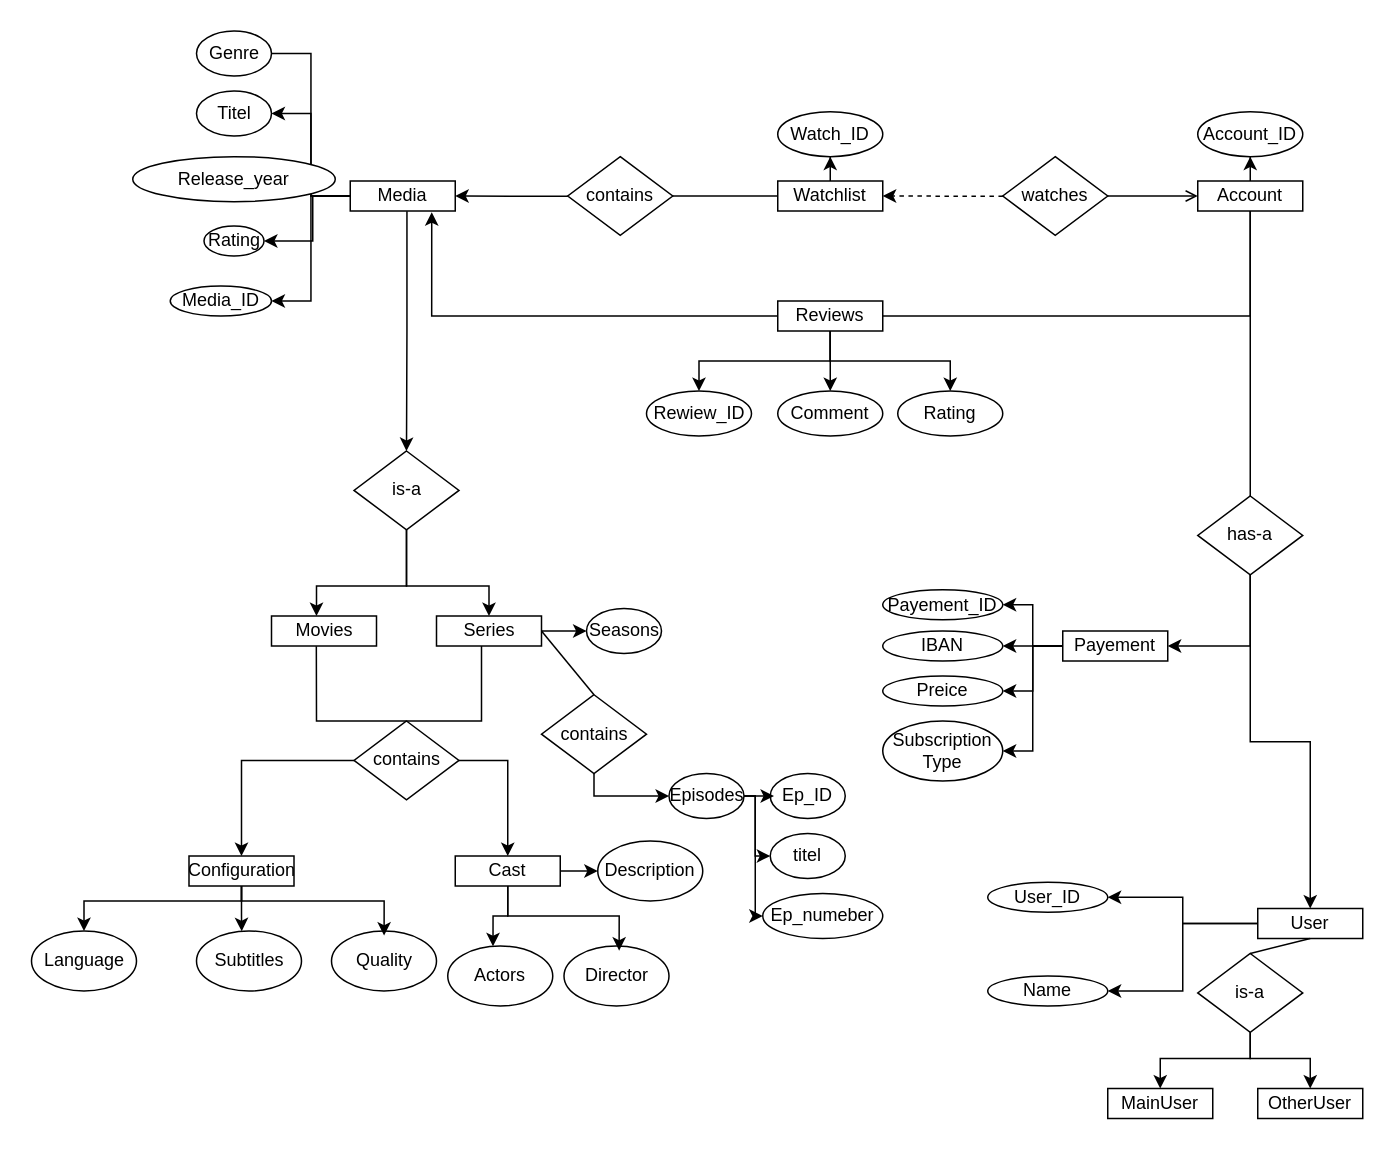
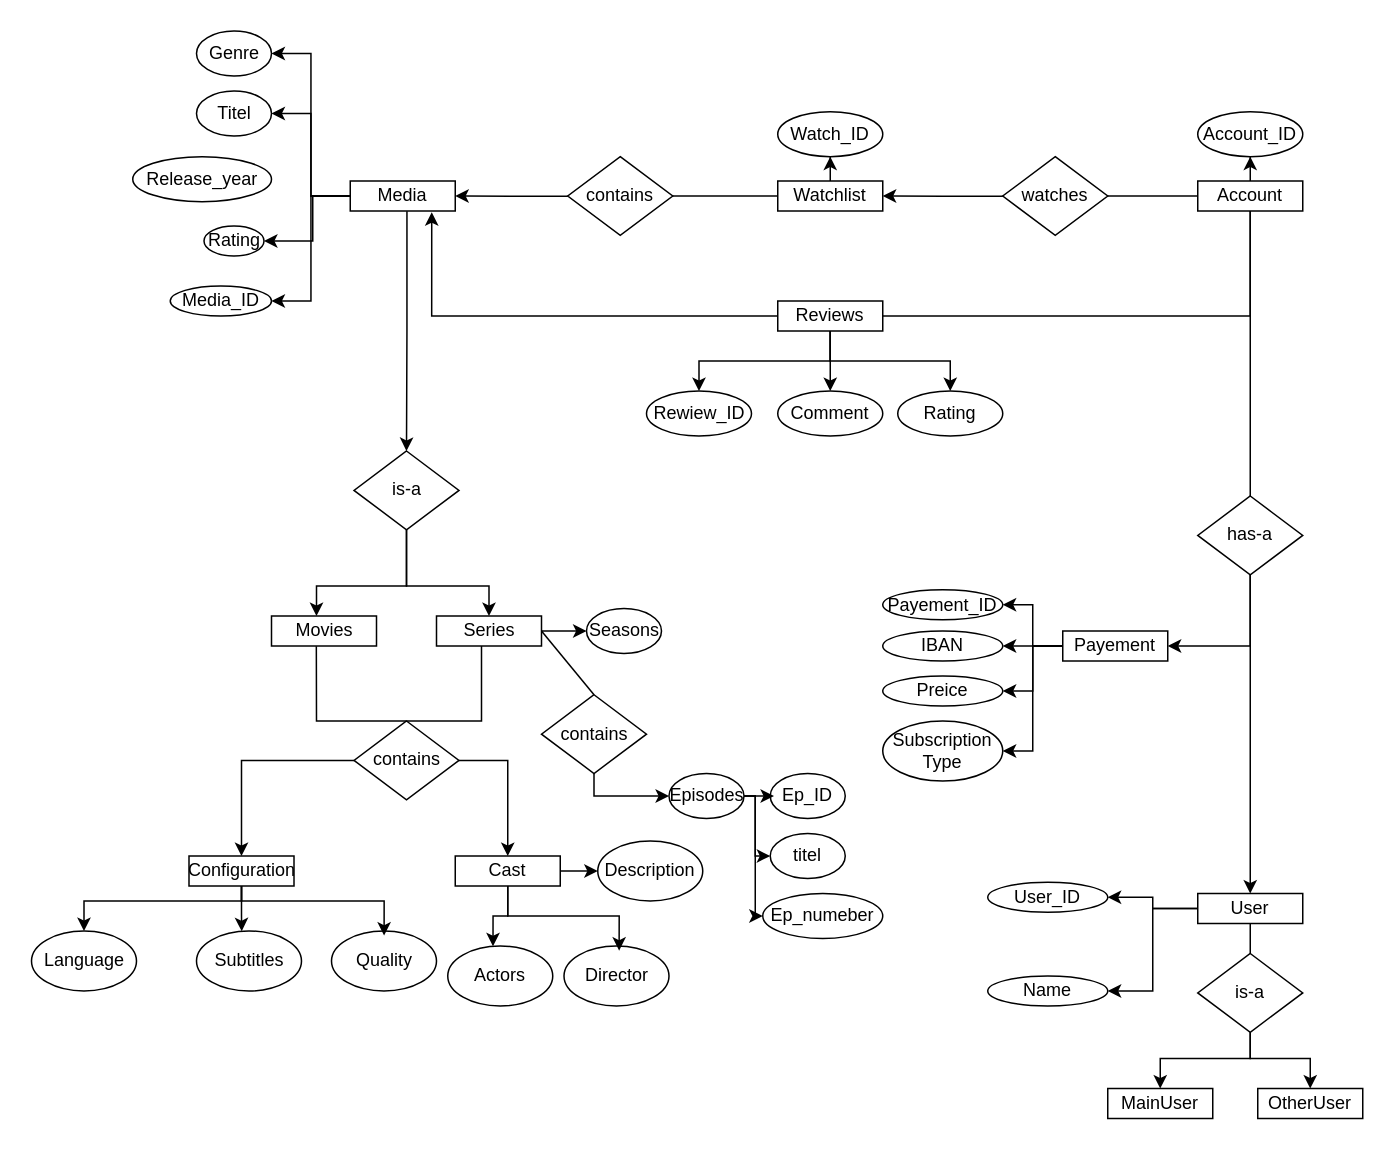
- <mxCell id="3" style="edgeStyle=orthogonalEdgeStyle;rounded=0;orthogonalLoop=1;jettySize=auto;html=1;entryX=1;entryY=0.5;entryDx=0;entryDy=0;endArrow=none;" parent="1" source="7" target="14" edge="1"><mxGeometry relative="1" as="geometry" /></mxCell>
+ <mxCell id="3" style="edgeStyle=orthogonalEdgeStyle;rounded=0;orthogonalLoop=1;jettySize=auto;html=1;entryX=1;entryY=0.5;entryDx=0;entryDy=0;" parent="1" source="7" target="14" edge="1"><mxGeometry relative="1" as="geometry" /></mxCell>
- <mxCell id="76" value="Release_year" style="ellipse;whiteSpace=wrap;html=1;" parent="1" vertex="1"><mxGeometry x="88" y="103.75" width="135" height="30" as="geometry" /></mxCell>
+ <mxCell id="76" value="Release_year" style="ellipse;whiteSpace=wrap;html=1;" parent="1" vertex="1"><mxGeometry x="88" y="103.75" width="92.5" height="30" as="geometry" /></mxCell>
- <mxCell id="36" style="edgeStyle=orthogonalEdgeStyle;rounded=0;orthogonalLoop=1;jettySize=auto;html=1;entryX=1;entryY=0.5;entryDx=0;entryDy=0;dashed=1;" parent="1" source="37" target="32" edge="1"><mxGeometry relative="1" as="geometry" /></mxCell>
+ <mxCell id="36" style="edgeStyle=orthogonalEdgeStyle;rounded=0;orthogonalLoop=1;jettySize=auto;html=1;entryX=1;entryY=0.5;entryDx=0;entryDy=0;" parent="1" source="37" target="32" edge="1"><mxGeometry relative="1" as="geometry" /></mxCell>
- <mxCell id="60" value="" style="endArrow=open;html=1;rounded=0;entryX=0;entryY=0.5;entryDx=0;entryDy=0;exitX=1;exitY=0.5;exitDx=0;exitDy=0;" parent="1" source="37" target="39" edge="1"><mxGeometry width="50" height="50" relative="1" as="geometry"><mxPoint x="748" y="180" as="sourcePoint" /><mxPoint x="798" y="130" as="targetPoint" /></mxGeometry></mxCell>
+ <mxCell id="60" value="" style="endArrow=none;html=1;rounded=0;entryX=0;entryY=0.5;entryDx=0;entryDy=0;exitX=1;exitY=0.5;exitDx=0;exitDy=0;" parent="1" source="37" target="39" edge="1"><mxGeometry width="50" height="50" relative="1" as="geometry"><mxPoint x="748" y="180" as="sourcePoint" /><mxPoint x="798" y="130" as="targetPoint" /></mxGeometry></mxCell>
- <mxCell id="53" value="User" style="rounded=0;whiteSpace=wrap;html=1;" parent="1" vertex="1"><mxGeometry x="838" y="605" width="70" height="20" as="geometry" /></mxCell>
+ <mxCell id="53" value="User" style="rounded=0;whiteSpace=wrap;html=1;" parent="1" vertex="1"><mxGeometry x="798" y="595" width="70" height="20" as="geometry" /></mxCell>
